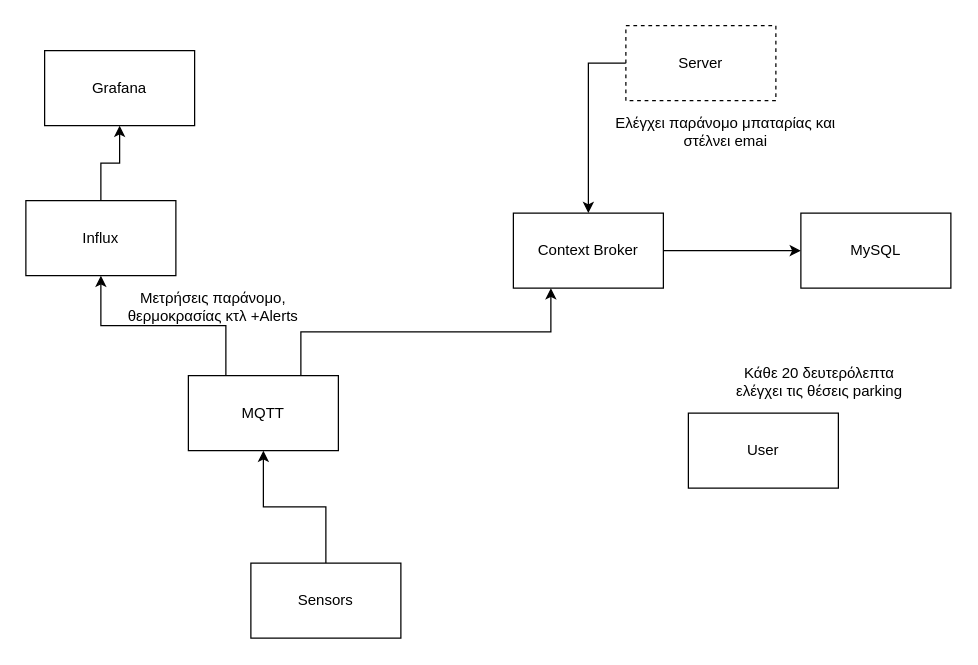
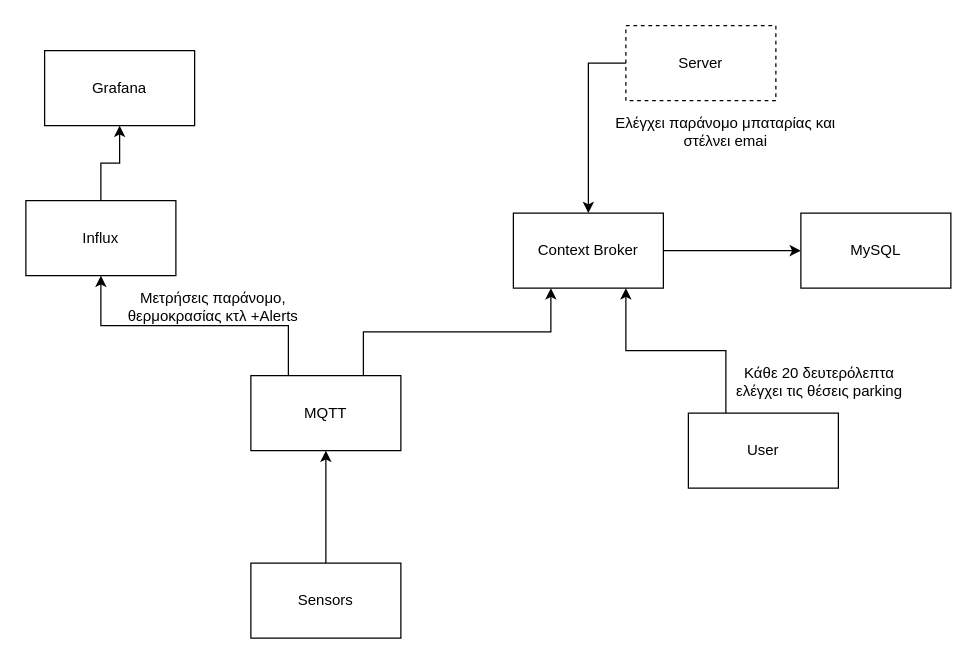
+ <mxCell id="15" style="edgeStyle=orthogonalEdgeStyle;rounded=0;orthogonalLoop=1;jettySize=auto;html=1;exitX=0.25;exitY=0;exitDx=0;exitDy=0;entryX=0.75;entryY=1;entryDx=0;entryDy=0;" edge="1" parent="1" source="16" target="11"><mxGeometry relative="1" as="geometry" /></mxCell>
- <mxCell id="6" value="MQTT" style="rounded=0;whiteSpace=wrap;html=1;" vertex="1" parent="1"><mxGeometry x="150" y="300" width="120" height="60" as="geometry" /></mxCell>
+ <mxCell id="6" value="MQTT" style="rounded=0;whiteSpace=wrap;html=1;" vertex="1" parent="1"><mxGeometry x="200" y="300" width="120" height="60" as="geometry" /></mxCell>
